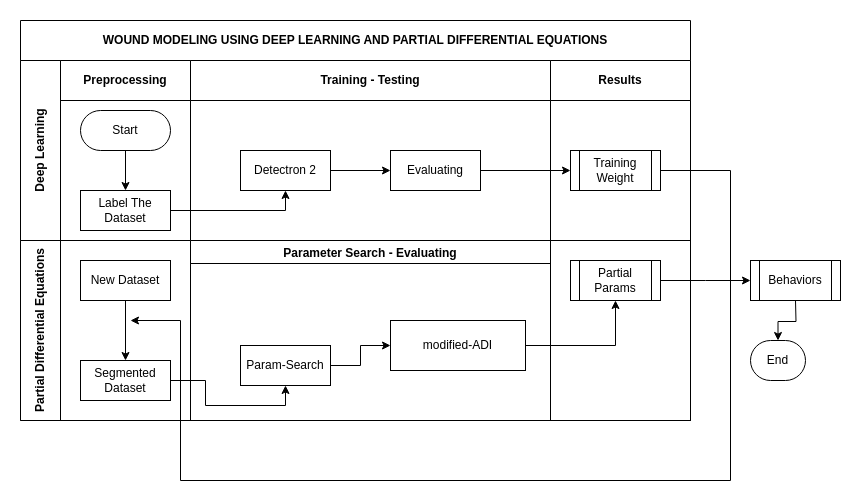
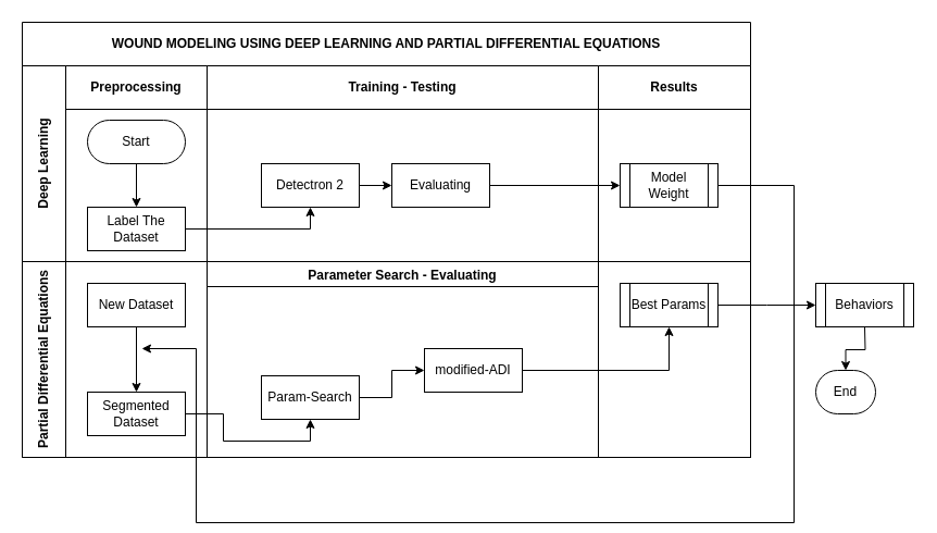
- <mxCell id="12" value="Evaluating" style="rounded=0;whiteSpace=wrap;html=1;" parent="9" vertex="1"><mxGeometry x="200" y="90" width="90" height="40" as="geometry" /></mxCell>
+ <mxCell id="12" value="Evaluating" style="rounded=0;whiteSpace=wrap;html=1;" parent="9" vertex="1"><mxGeometry x="170" y="90" width="90" height="40" as="geometry" /></mxCell>
- <mxCell id="14" value="Training Weight" style="shape=process;whiteSpace=wrap;html=1;backgroundOutline=1;" vertex="1" parent="13"><mxGeometry x="20" y="90" width="90" height="40" as="geometry" /></mxCell>
+ <mxCell id="14" value="Model Weight" style="shape=process;whiteSpace=wrap;html=1;backgroundOutline=1;" vertex="1" parent="13"><mxGeometry x="20" y="90" width="90" height="40" as="geometry" /></mxCell>
- <mxCell id="28" value="Partial Params" style="shape=process;whiteSpace=wrap;html=1;backgroundOutline=1;" parent="27" vertex="1"><mxGeometry x="20" y="20" width="90" height="40" as="geometry" /></mxCell>
+ <mxCell id="28" value="Best Params" style="shape=process;whiteSpace=wrap;html=1;backgroundOutline=1;" parent="27" vertex="1"><mxGeometry x="20" y="20" width="90" height="40" as="geometry" /></mxCell>
- <mxCell id="24" value="modified-ADI" style="rounded=0;whiteSpace=wrap;html=1;" vertex="1" parent="23"><mxGeometry x="200" y="80" width="135" height="50" as="geometry" /></mxCell>
+ <mxCell id="24" value="modified-ADI" style="rounded=0;whiteSpace=wrap;html=1;" vertex="1" parent="23"><mxGeometry x="200" y="80" width="90" height="40" as="geometry" /></mxCell>
